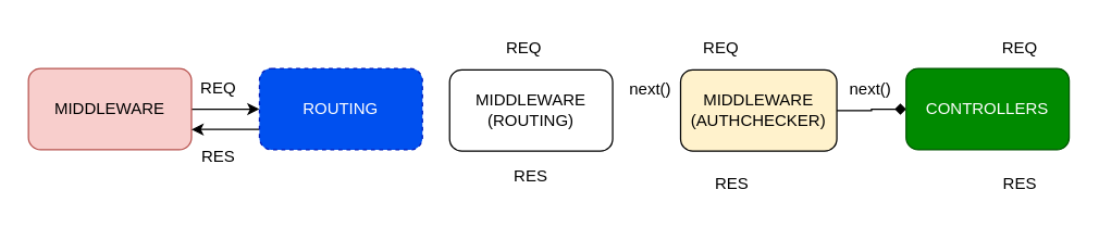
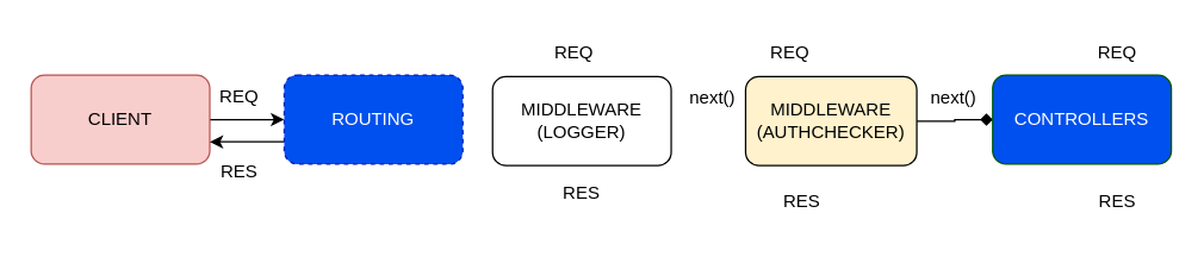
- <mxCell id="3" value="MIDDLEWARE " style="rounded=1;whiteSpace=wrap;html=1;fillColor=#f8cecc;strokeColor=#b85450;" vertex="1" parent="1"><mxGeometry x="20" y="50" width="120" height="60" as="geometry" /></mxCell>
+ <mxCell id="3" value="CLIENT " style="rounded=1;whiteSpace=wrap;html=1;fillColor=#f8cecc;strokeColor=#b85450;" vertex="1" parent="1"><mxGeometry x="20" y="50" width="120" height="60" as="geometry" /></mxCell>
- <mxCell id="7" value="CONTROLLERS" style="rounded=1;whiteSpace=wrap;html=1;fillColor=#008a00;fontColor=#ffffff;strokeColor=#005700;" vertex="1" parent="1"><mxGeometry x="666" y="50" width="120" height="60" as="geometry" /></mxCell>
+ <mxCell id="7" value="CONTROLLERS" style="rounded=1;whiteSpace=wrap;html=1;fillColor=#0050ef;fontColor=#ffffff;strokeColor=#005700;" vertex="1" parent="1"><mxGeometry x="666" y="50" width="120" height="60" as="geometry" /></mxCell>
- <mxCell id="8" value="MIDDLEWARE&lt;br&gt;(ROUTING)" style="rounded=1;whiteSpace=wrap;html=1;" vertex="1" parent="1"><mxGeometry x="330" y="51" width="120" height="60" as="geometry" /></mxCell>
+ <mxCell id="8" value="MIDDLEWARE&lt;br&gt;(LOGGER)" style="rounded=1;whiteSpace=wrap;html=1;" vertex="1" parent="1"><mxGeometry x="330" y="51" width="120" height="60" as="geometry" /></mxCell>
